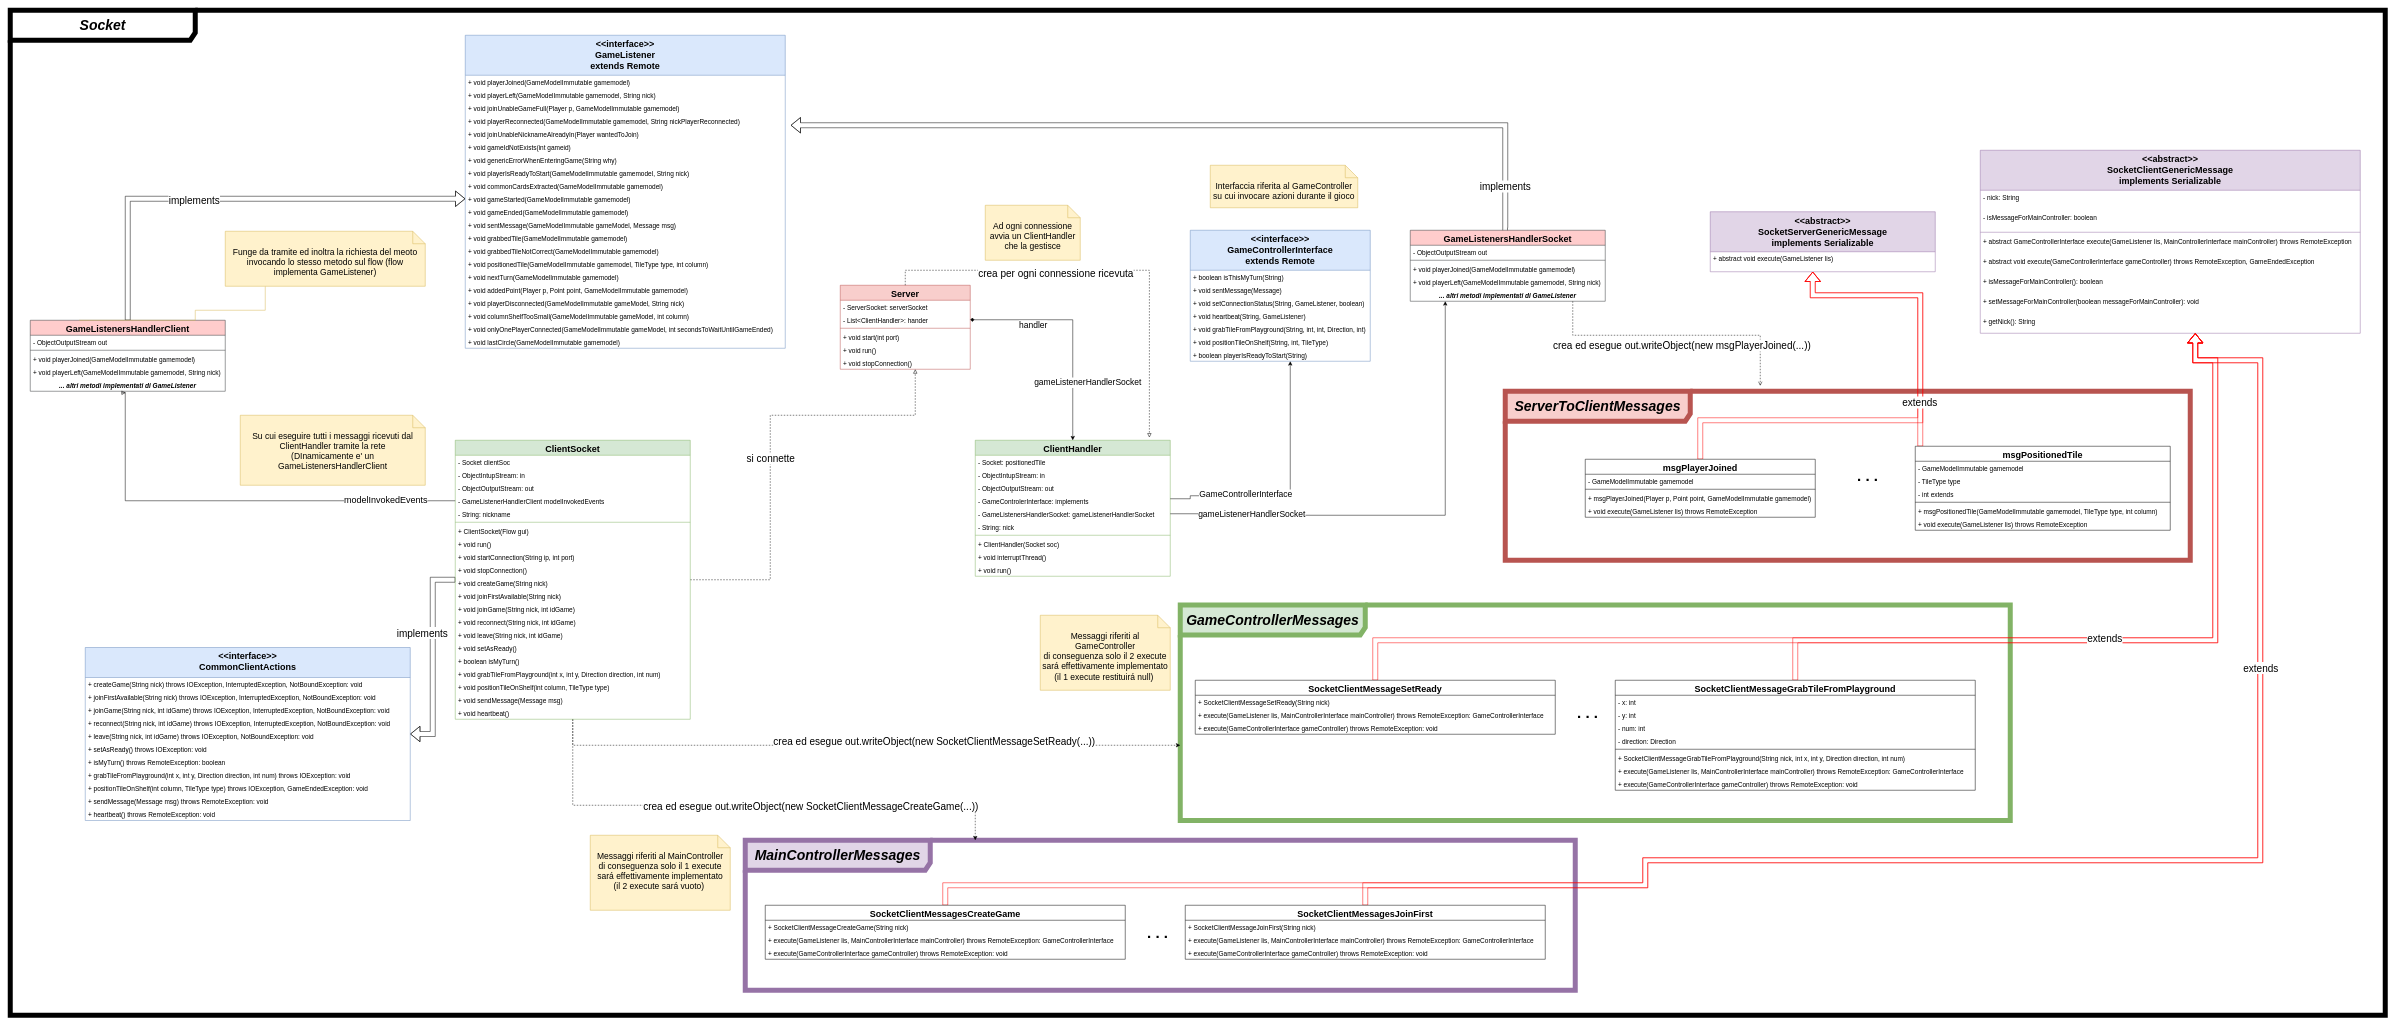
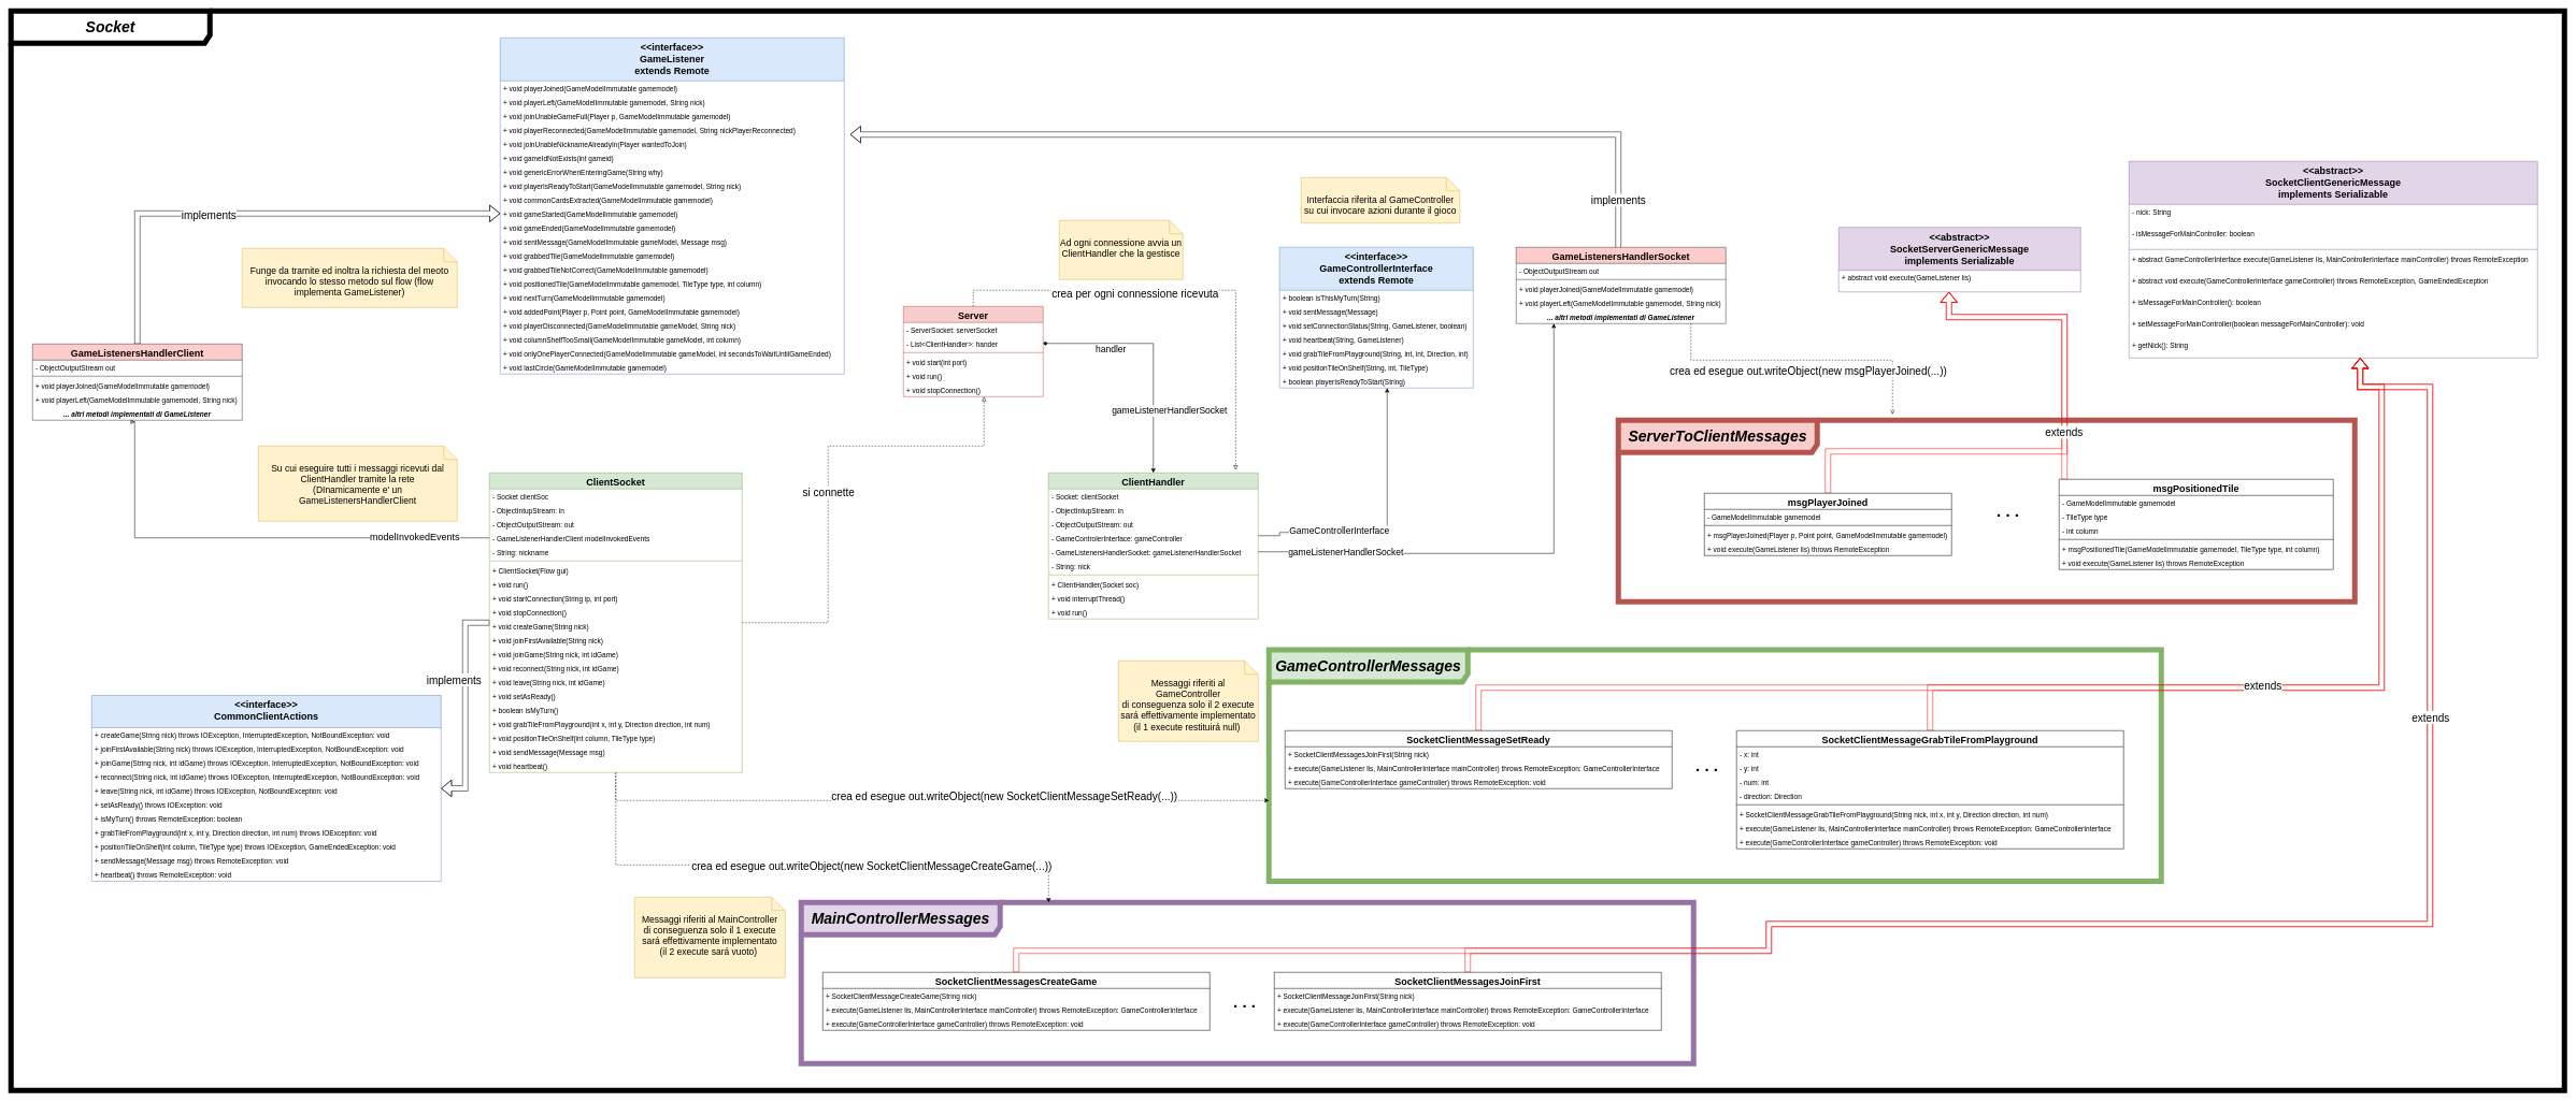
- <mxCell id="26" value="&lt;font style=&quot;font-size: 17px;&quot;&gt;Ad ogni connessione avvia un ClientHandler che la gestisce&lt;/font&gt;" style="shape=note2;boundedLbl=1;whiteSpace=wrap;html=1;size=25;verticalAlign=top;align=center;fillColor=#fff2cc;strokeColor=#d6b656;" parent="1" vertex="1"><mxGeometry x="1970" y="410" width="190" height="110" as="geometry" /></mxCell>
+ <mxCell id="26" value="&lt;font style=&quot;font-size: 17px;&quot;&gt;Ad ogni connessione avvia un ClientHandler che la gestisce&lt;/font&gt;" style="shape=note2;boundedLbl=1;whiteSpace=wrap;html=1;size=25;verticalAlign=top;align=center;fillColor=#fff2cc;strokeColor=#d6b656;" parent="1" vertex="1"><mxGeometry x="1970" y="410" width="230" height="110" as="geometry" /></mxCell>
- <mxCell id="116" style="edgeStyle=orthogonalEdgeStyle;rounded=0;orthogonalLoop=1;jettySize=auto;html=1;entryX=0.25;entryY=0;entryDx=0;entryDy=0;strokeColor=#d6b656;strokeWidth=1;fontSize=18;startArrow=none;startFill=0;endArrow=none;endFill=0;targetPerimeterSpacing=11;fillColor=#fff2cc;" parent="1" source="117" target="110" edge="1"><mxGeometry relative="1" as="geometry"><Array as="points"><mxPoint x="530" y="620" /><mxPoint x="390" y="620" /><mxPoint x="390" y="640" /></Array></mxGeometry></mxCell>
- <mxCell id="14" value="- Socket: positionedTile&#10;" style="text;strokeColor=none;fillColor=none;align=left;verticalAlign=top;spacingLeft=4;spacingRight=4;overflow=hidden;rotatable=0;points=[[0,0.5],[1,0.5]];portConstraint=eastwest;fontSize=13;" parent="13" vertex="1"><mxGeometry y="30" width="390" height="26" as="geometry" /></mxCell>
+ <mxCell id="14" value="- Socket: clientSocket&#10;" style="text;strokeColor=none;fillColor=none;align=left;verticalAlign=top;spacingLeft=4;spacingRight=4;overflow=hidden;rotatable=0;points=[[0,0.5],[1,0.5]];portConstraint=eastwest;fontSize=13;" parent="13" vertex="1"><mxGeometry y="30" width="390" height="26" as="geometry" /></mxCell>
- <mxCell id="131" value="- int extends" style="text;strokeColor=none;fillColor=none;align=left;verticalAlign=top;spacingLeft=4;spacingRight=4;overflow=hidden;rotatable=0;points=[[0,0.5],[1,0.5]];portConstraint=eastwest;fontSize=13;" parent="128" vertex="1"><mxGeometry y="82" width="510" height="26" as="geometry" /></mxCell>
+ <mxCell id="131" value="- int column" style="text;strokeColor=none;fillColor=none;align=left;verticalAlign=top;spacingLeft=4;spacingRight=4;overflow=hidden;rotatable=0;points=[[0,0.5],[1,0.5]];portConstraint=eastwest;fontSize=13;" parent="128" vertex="1"><mxGeometry y="82" width="510" height="26" as="geometry" /></mxCell>
- <mxCell id="17" value="- GameControlerInterface: implements&#10;" style="text;strokeColor=none;fillColor=none;align=left;verticalAlign=top;spacingLeft=4;spacingRight=4;overflow=hidden;rotatable=0;points=[[0,0.5],[1,0.5]];portConstraint=eastwest;fontSize=13;" parent="13" vertex="1"><mxGeometry y="108" width="390" height="26" as="geometry" /></mxCell>
+ <mxCell id="17" value="- GameControlerInterface: gameController&#10;" style="text;strokeColor=none;fillColor=none;align=left;verticalAlign=top;spacingLeft=4;spacingRight=4;overflow=hidden;rotatable=0;points=[[0,0.5],[1,0.5]];portConstraint=eastwest;fontSize=13;" parent="13" vertex="1"><mxGeometry y="108" width="390" height="26" as="geometry" /></mxCell>
- <mxCell id="149" value="+ SocketClientMessageSetReady(String nick)" style="text;strokeColor=none;fillColor=none;align=left;verticalAlign=top;spacingLeft=4;spacingRight=4;overflow=hidden;rotatable=0;points=[[0,0.5],[1,0.5]];portConstraint=eastwest;fontSize=13;" parent="148" vertex="1"><mxGeometry y="30" width="720" height="26" as="geometry" /></mxCell>
+ <mxCell id="149" value="+ SocketClientMessagesJoinFirst(String nick)" style="text;strokeColor=none;fillColor=none;align=left;verticalAlign=top;spacingLeft=4;spacingRight=4;overflow=hidden;rotatable=0;points=[[0,0.5],[1,0.5]];portConstraint=eastwest;fontSize=13;" parent="148" vertex="1"><mxGeometry y="30" width="720" height="26" as="geometry" /></mxCell>
